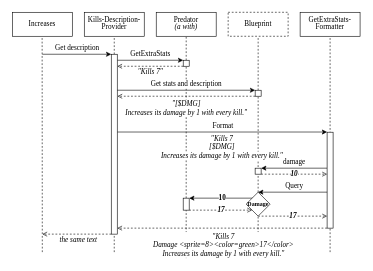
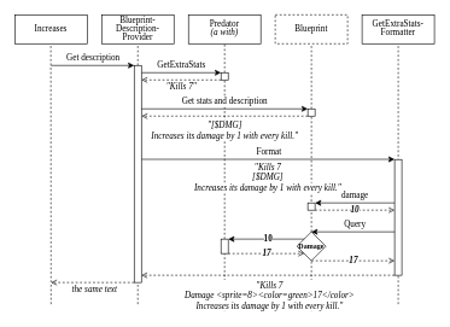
- <mxCell id="9" value="&lt;p style=&quot;line-height: 100%;&quot;&gt;&lt;span style=&quot;font-family: &amp;quot;Latin Modern Mono 12&amp;quot;;&quot;&gt;Kills-Description-Provider&lt;/span&gt;&lt;/p&gt;" style="text;html=1;align=center;verticalAlign=middle;whiteSpace=wrap;rounded=0;spacingBottom=5;" parent="1" vertex="1"><mxGeometry x="140" y="20" width="100" height="40" as="geometry" /></mxCell>
+ <mxCell id="9" value="&lt;p style=&quot;line-height: 100%;&quot;&gt;&lt;span style=&quot;font-family: &amp;quot;Latin Modern Mono 12&amp;quot;;&quot;&gt;Blueprint-Description-Provider&lt;/span&gt;&lt;/p&gt;" style="text;html=1;align=center;verticalAlign=middle;whiteSpace=wrap;rounded=0;spacingBottom=5;" parent="1" vertex="1"><mxGeometry x="140" y="20" width="100" height="40" as="geometry" /></mxCell>
